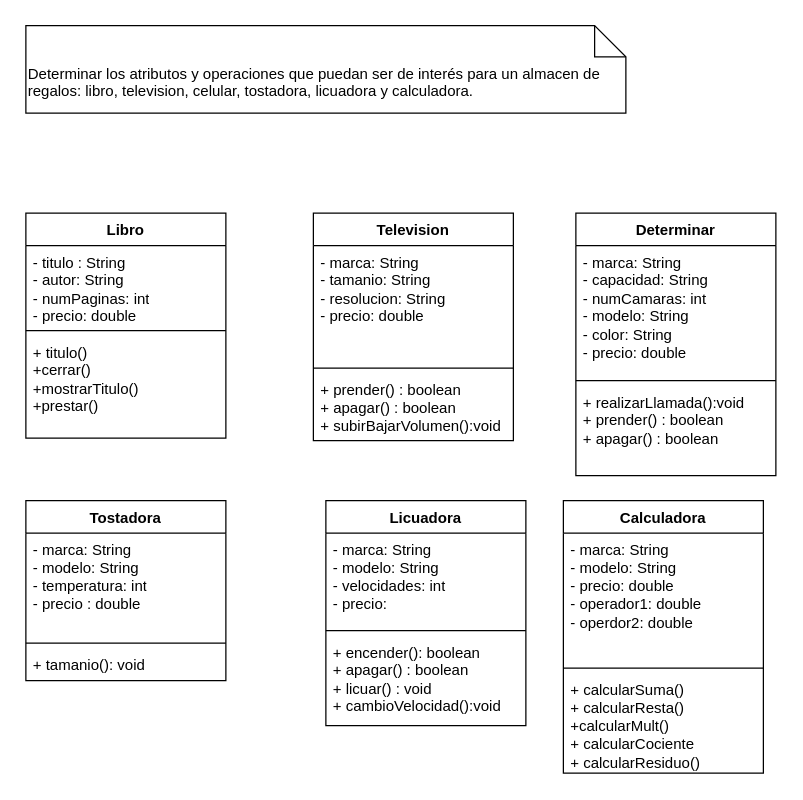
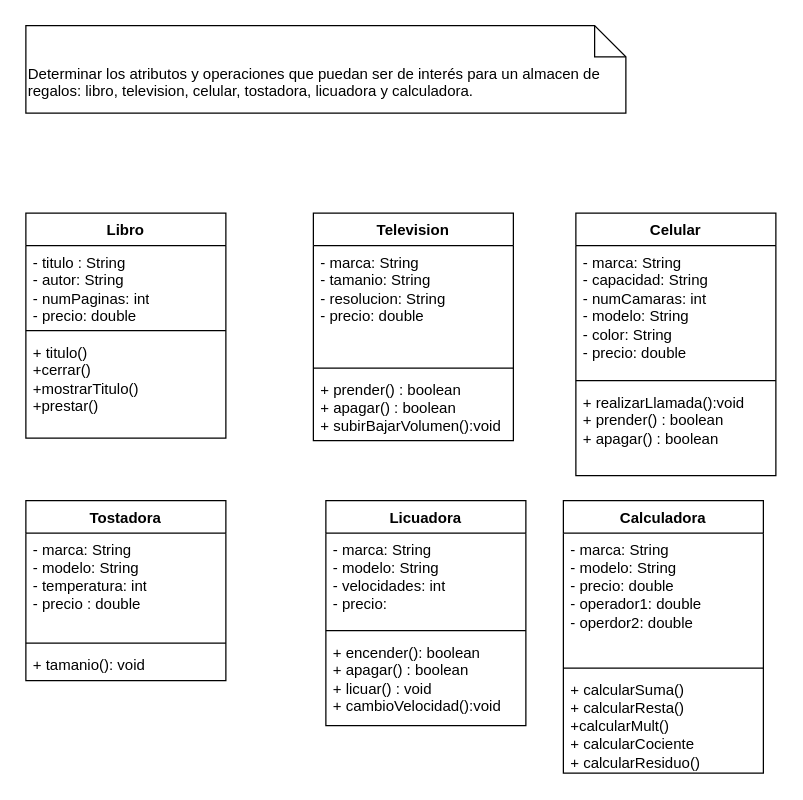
- <mxCell id="11" value="Determinar" style="swimlane;fontStyle=1;align=center;verticalAlign=top;childLayout=stackLayout;horizontal=1;startSize=26;horizontalStack=0;resizeParent=1;resizeParentMax=0;resizeLast=0;collapsible=1;marginBottom=0;whiteSpace=wrap;html=1;" parent="1" vertex="1"><mxGeometry x="460" y="170" width="160" height="210" as="geometry" /></mxCell>
+ <mxCell id="11" value="Celular" style="swimlane;fontStyle=1;align=center;verticalAlign=top;childLayout=stackLayout;horizontal=1;startSize=26;horizontalStack=0;resizeParent=1;resizeParentMax=0;resizeLast=0;collapsible=1;marginBottom=0;whiteSpace=wrap;html=1;" parent="1" vertex="1"><mxGeometry x="460" y="170" width="160" height="210" as="geometry" /></mxCell>
